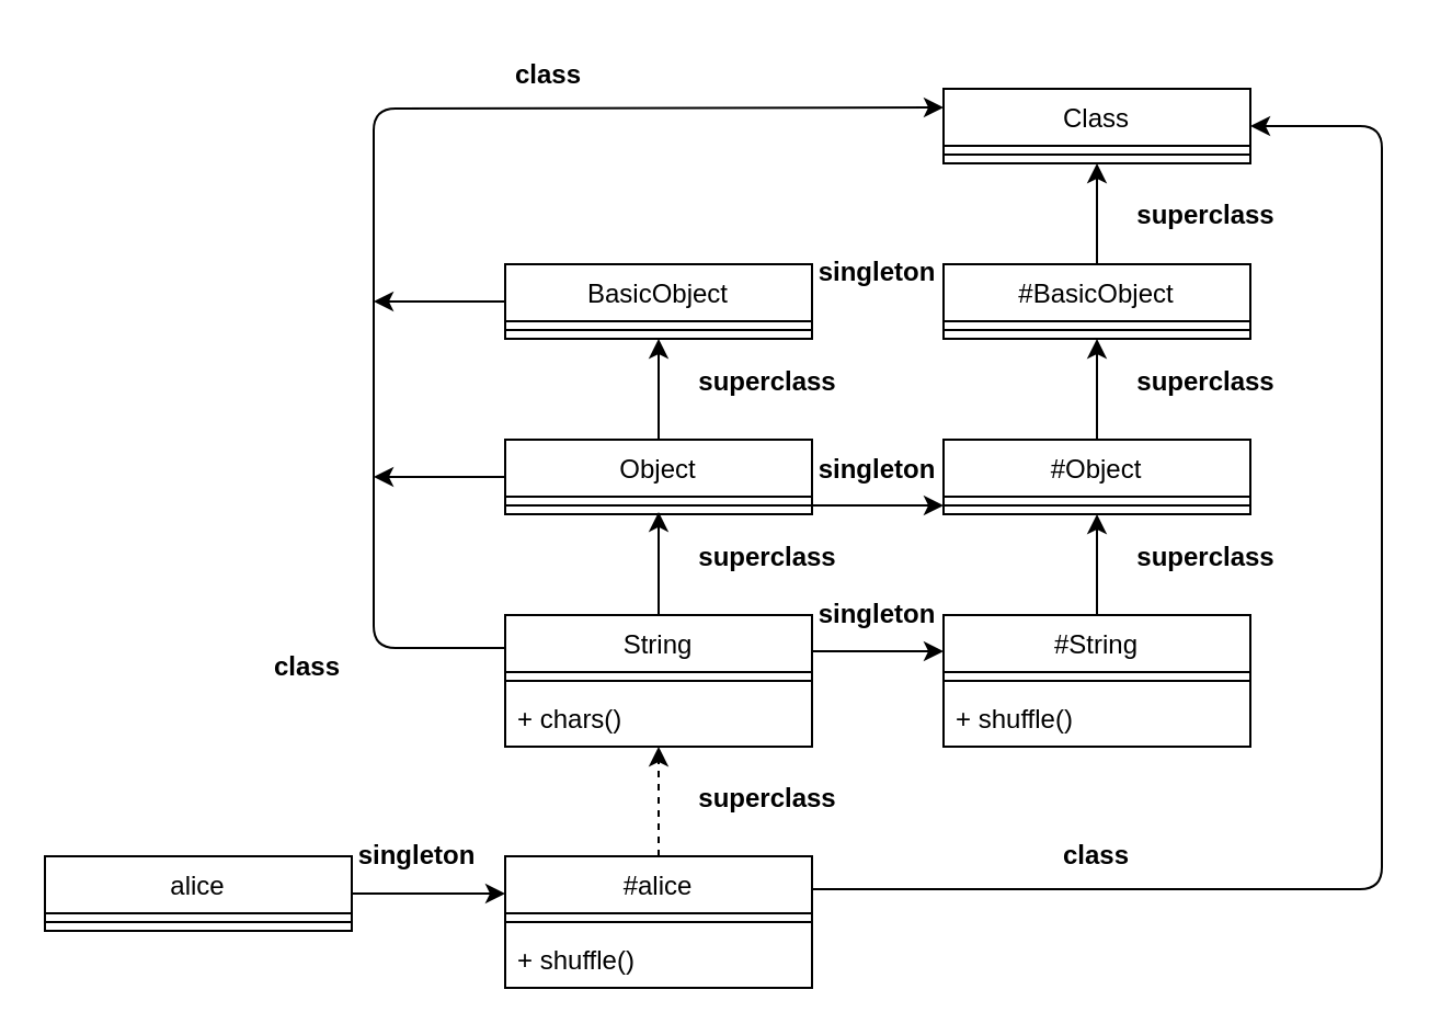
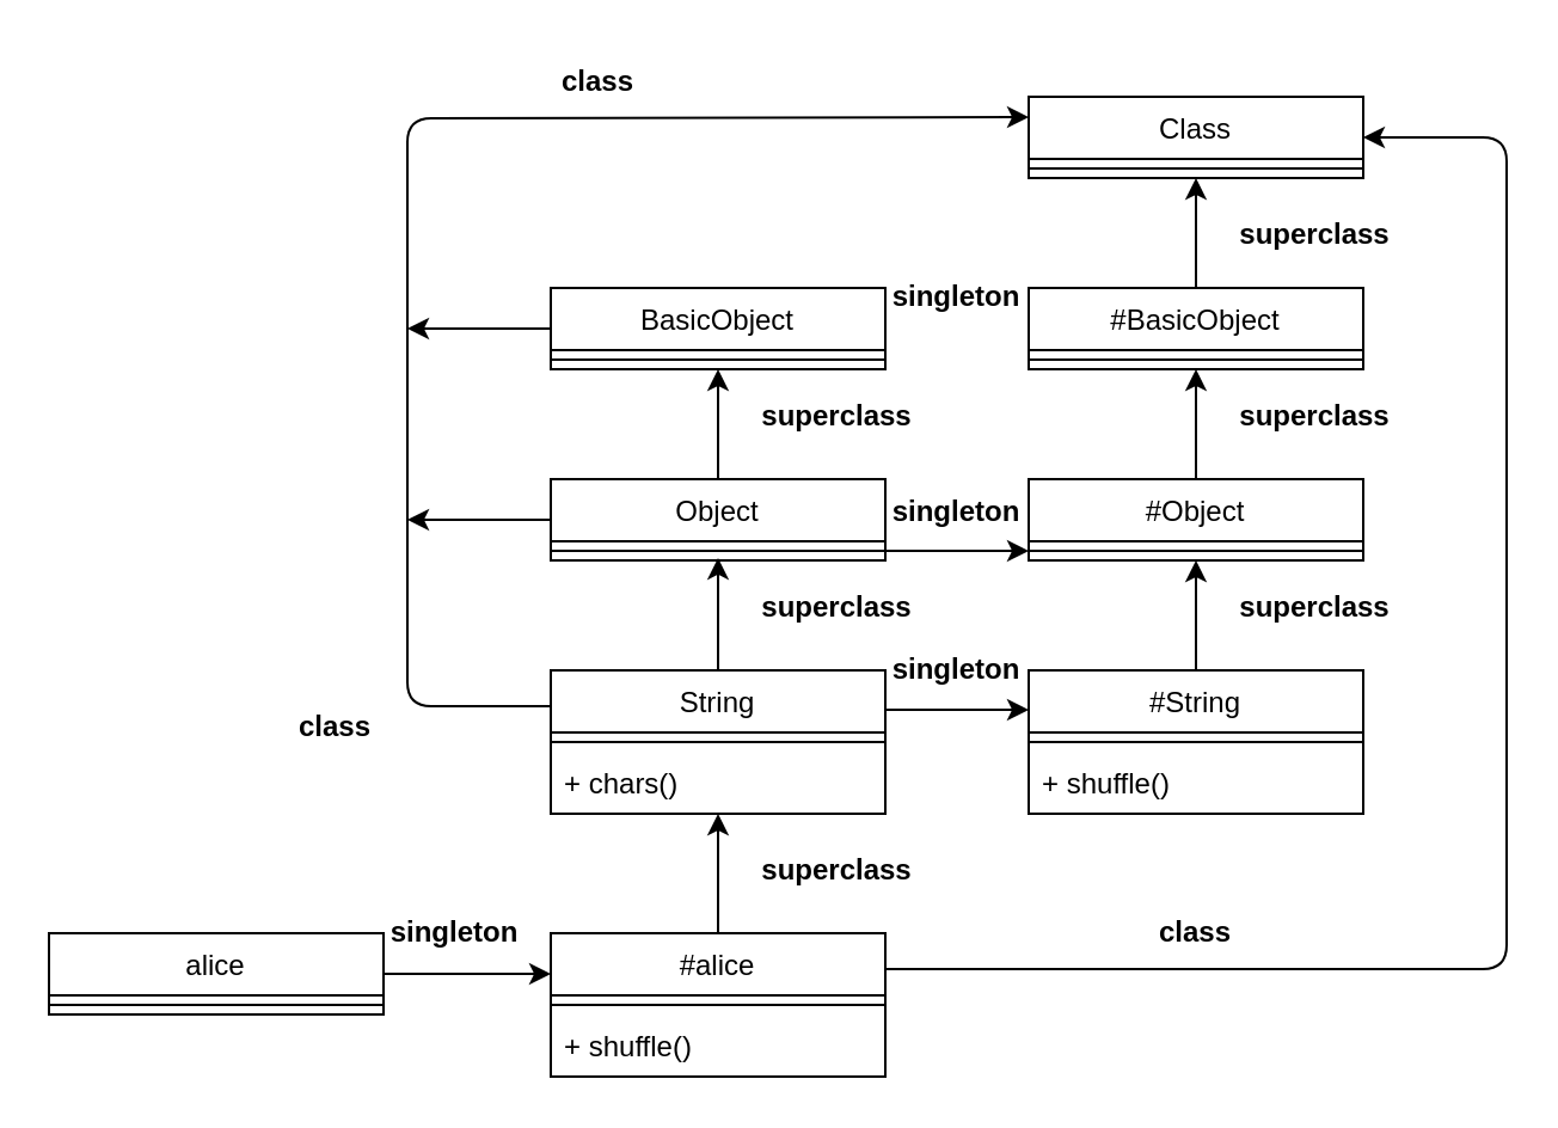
- <mxCell id="2" style="edgeStyle=none;html=1;exitX=0.5;exitY=0;exitDx=0;exitDy=0;entryX=0.5;entryY=1;entryDx=0;entryDy=0;dashed=1;" parent="1" source="3" target="10" edge="1"><mxGeometry relative="1" as="geometry"><mxPoint x="300" y="342.99" as="targetPoint" /></mxGeometry></mxCell>
+ <mxCell id="2" style="edgeStyle=none;html=1;exitX=0.5;exitY=0;exitDx=0;exitDy=0;entryX=0.5;entryY=1;entryDx=0;entryDy=0;" parent="1" source="3" target="10" edge="1"><mxGeometry relative="1" as="geometry"><mxPoint x="300" y="342.99" as="targetPoint" /></mxGeometry></mxCell>
